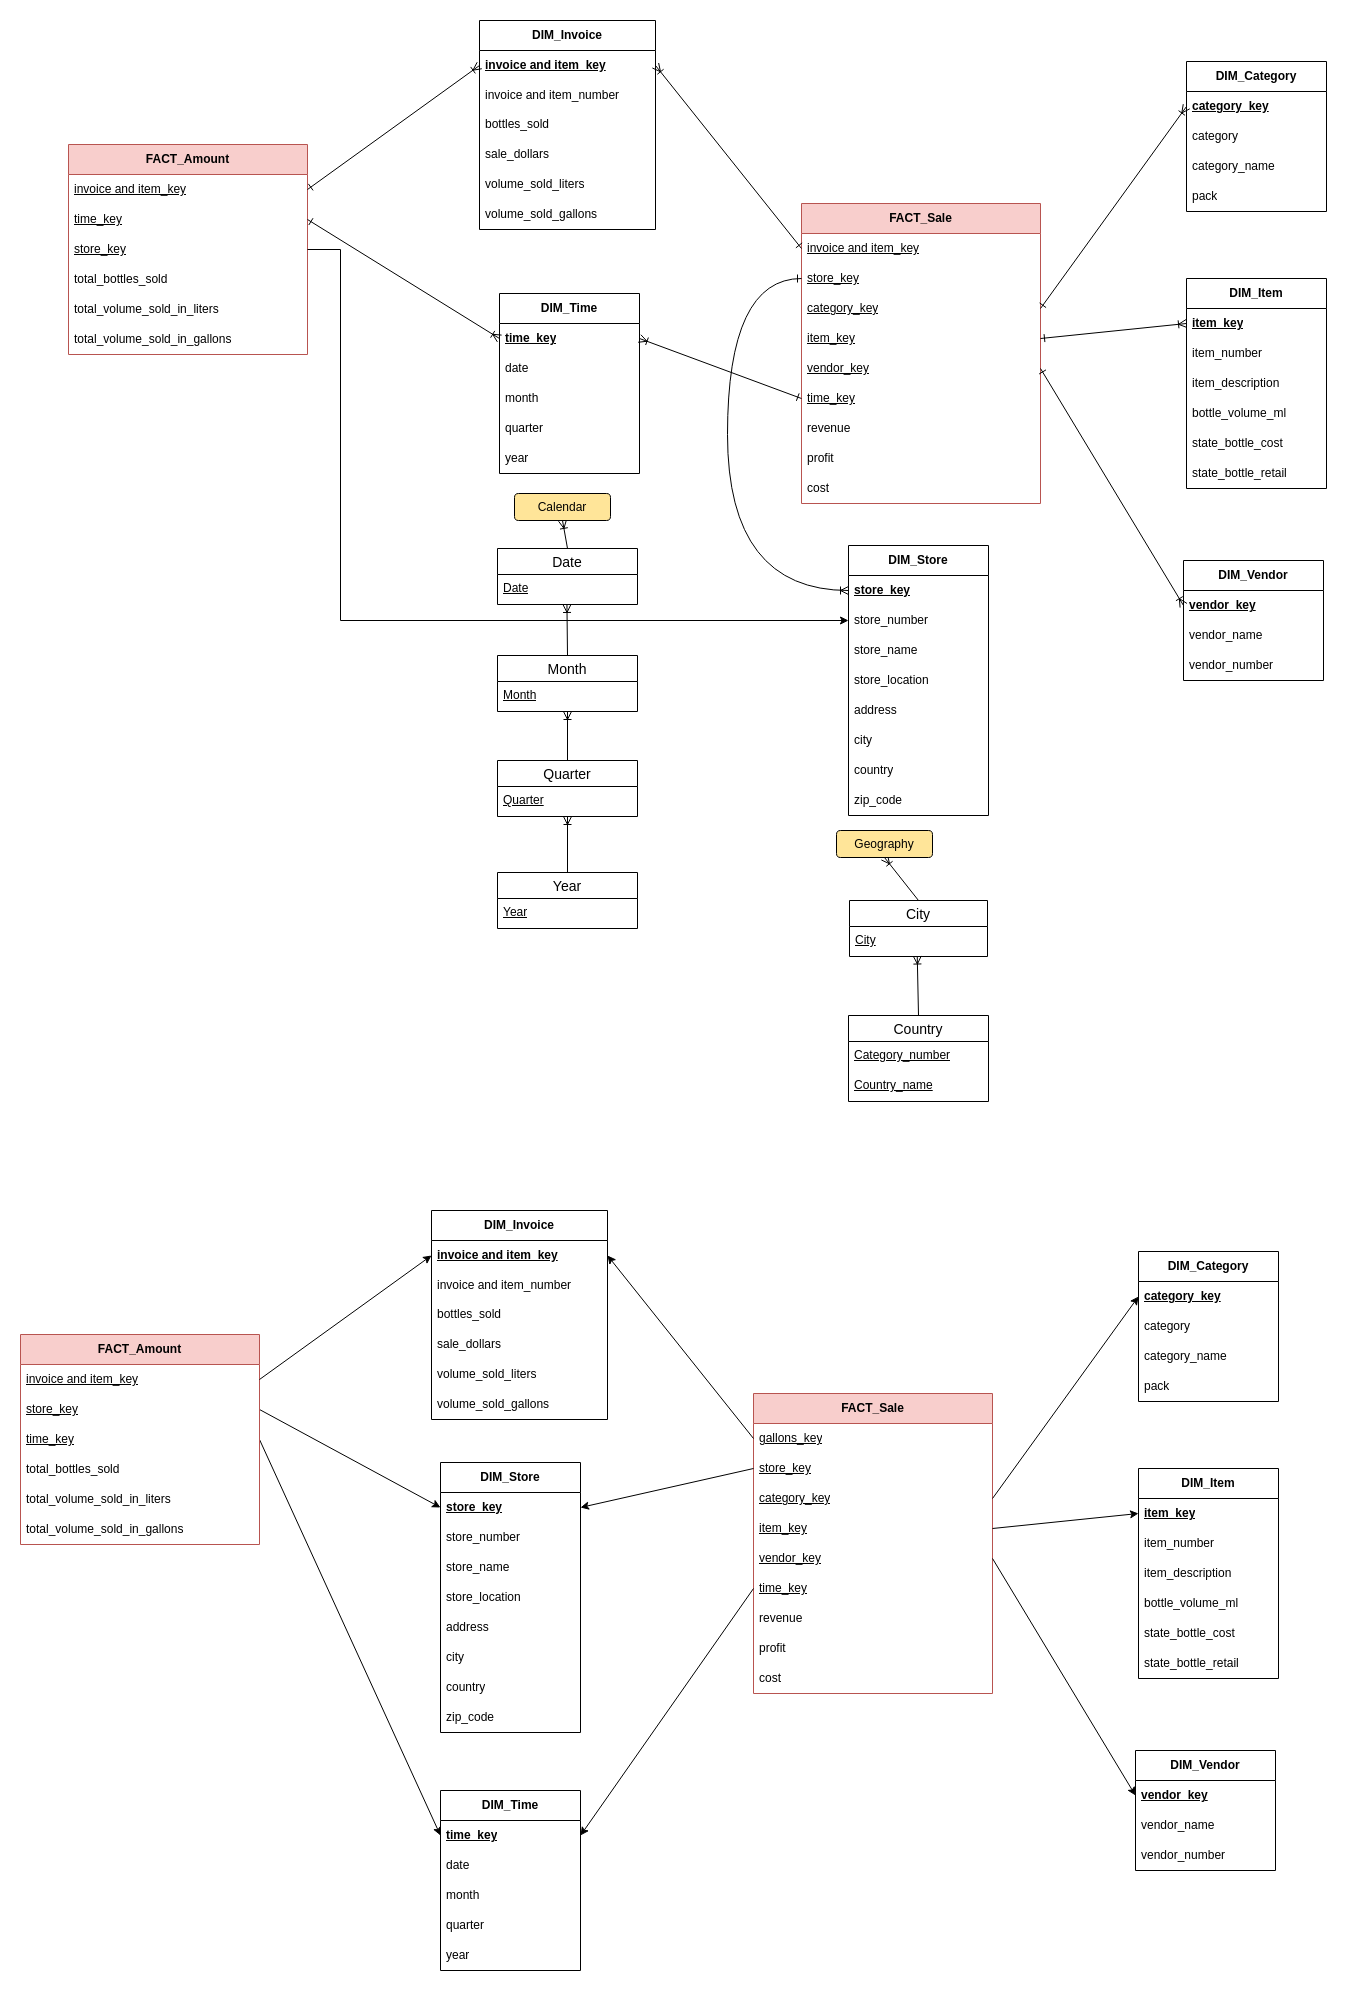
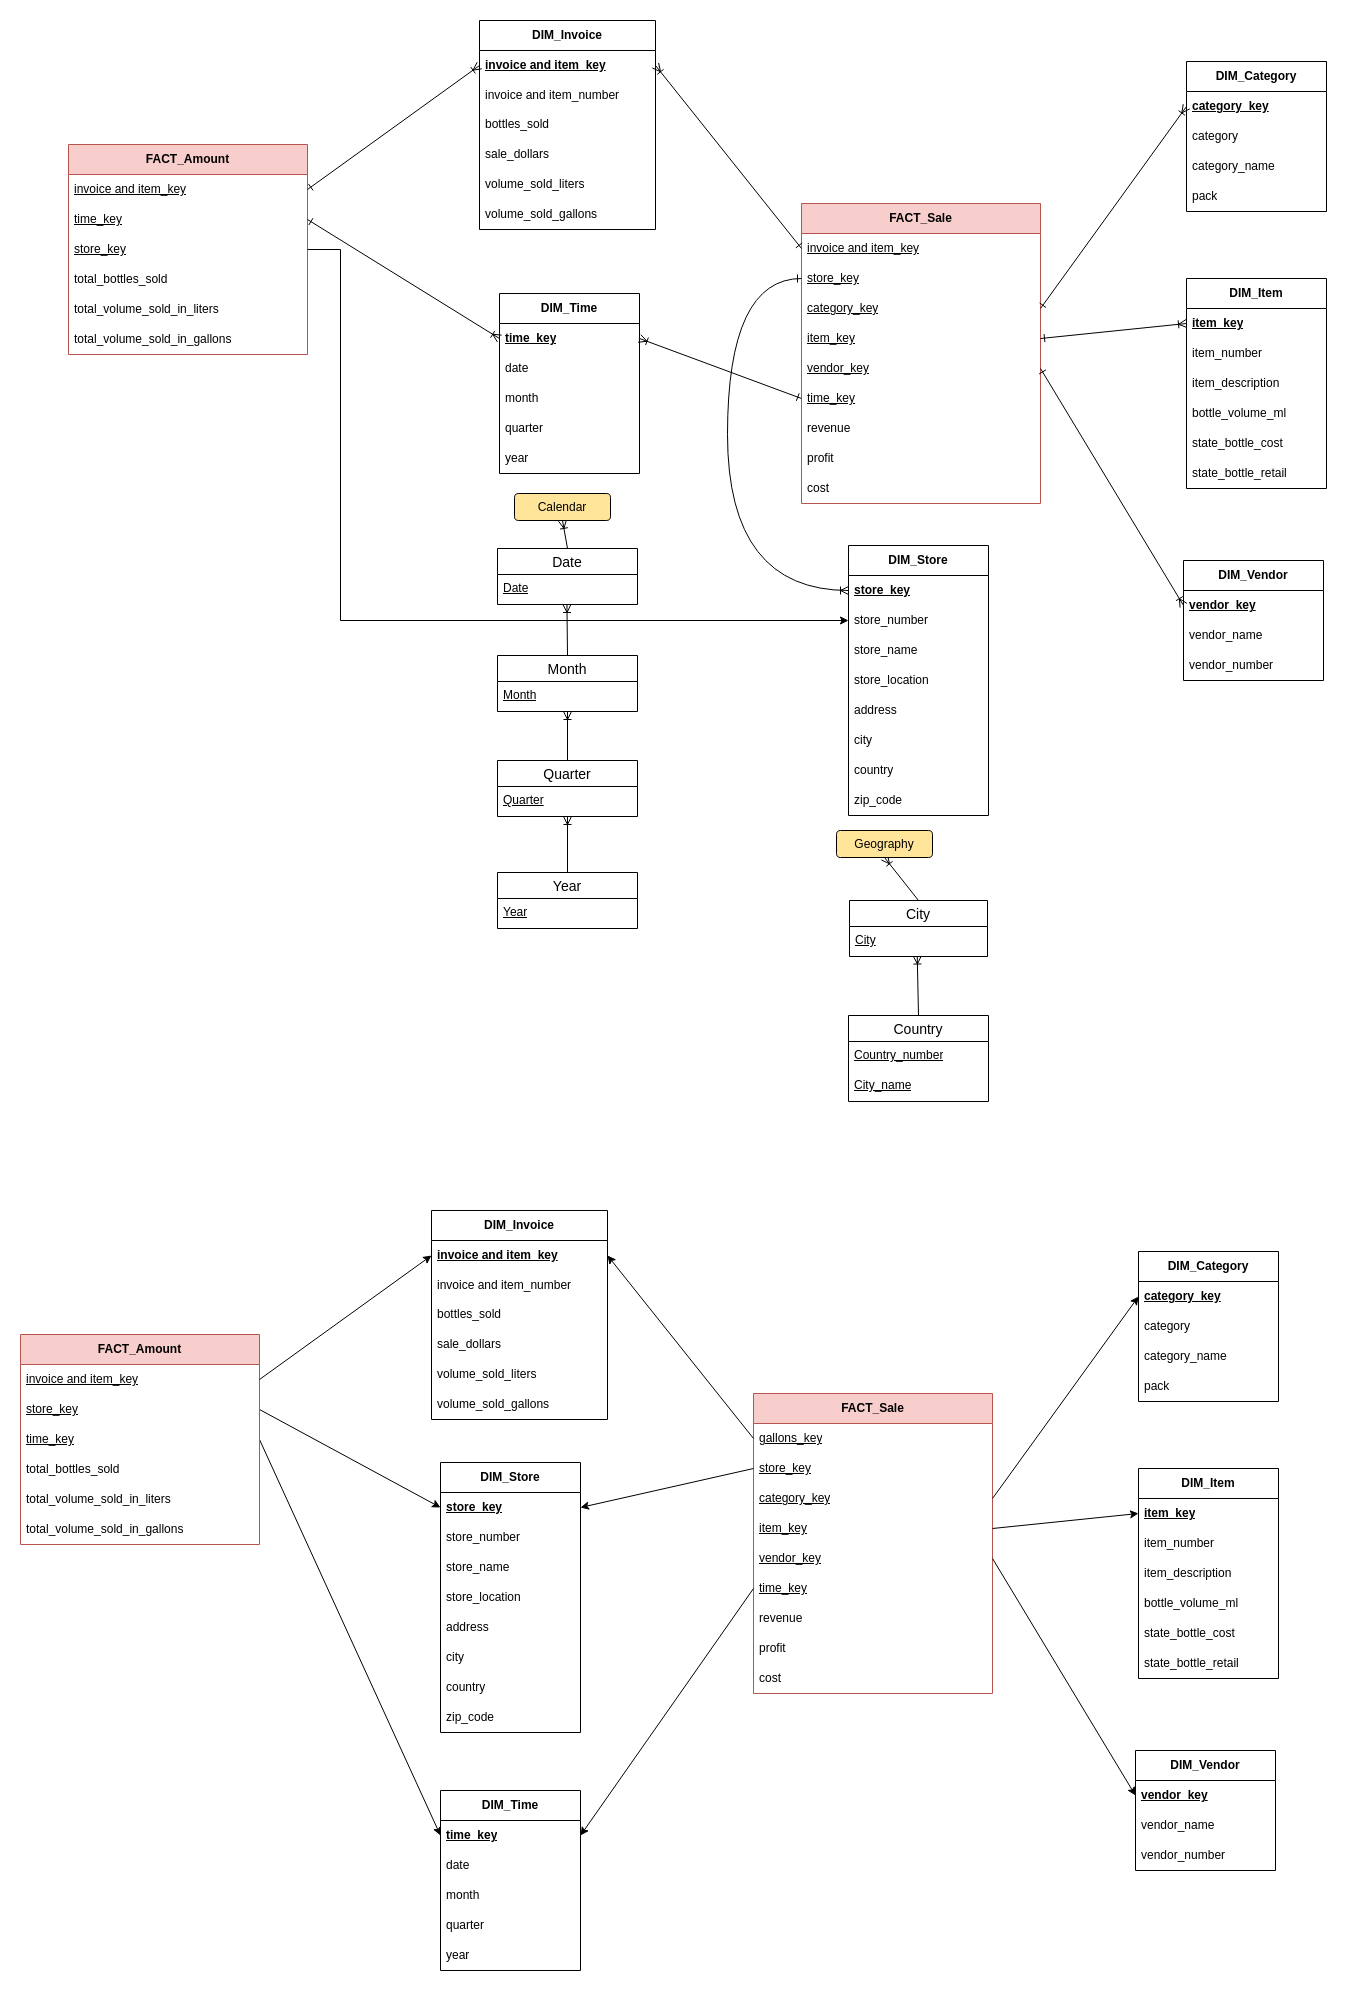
- <mxCell id="19" value="&lt;u&gt;Category_number&lt;/u&gt;" style="text;strokeColor=none;fillColor=none;spacingLeft=4;spacingRight=4;overflow=hidden;rotatable=0;points=[[0,0.5],[1,0.5]];portConstraint=eastwest;fontSize=12;whiteSpace=wrap;html=1;" vertex="1" parent="18"><mxGeometry y="26" width="140" height="30" as="geometry" /></mxCell>
+ <mxCell id="19" value="&lt;u&gt;Country_number&lt;/u&gt;" style="text;strokeColor=none;fillColor=none;spacingLeft=4;spacingRight=4;overflow=hidden;rotatable=0;points=[[0,0.5],[1,0.5]];portConstraint=eastwest;fontSize=12;whiteSpace=wrap;html=1;" vertex="1" parent="18"><mxGeometry y="26" width="140" height="30" as="geometry" /></mxCell>
- <mxCell id="20" value="&lt;u&gt;Country_name&lt;/u&gt;" style="text;strokeColor=none;fillColor=none;spacingLeft=4;spacingRight=4;overflow=hidden;rotatable=0;points=[[0,0.5],[1,0.5]];portConstraint=eastwest;fontSize=12;whiteSpace=wrap;html=1;" vertex="1" parent="18"><mxGeometry y="56" width="140" height="30" as="geometry" /></mxCell>
+ <mxCell id="20" value="&lt;u&gt;City_name&lt;/u&gt;" style="text;strokeColor=none;fillColor=none;spacingLeft=4;spacingRight=4;overflow=hidden;rotatable=0;points=[[0,0.5],[1,0.5]];portConstraint=eastwest;fontSize=12;whiteSpace=wrap;html=1;" vertex="1" parent="18"><mxGeometry y="56" width="140" height="30" as="geometry" /></mxCell>
